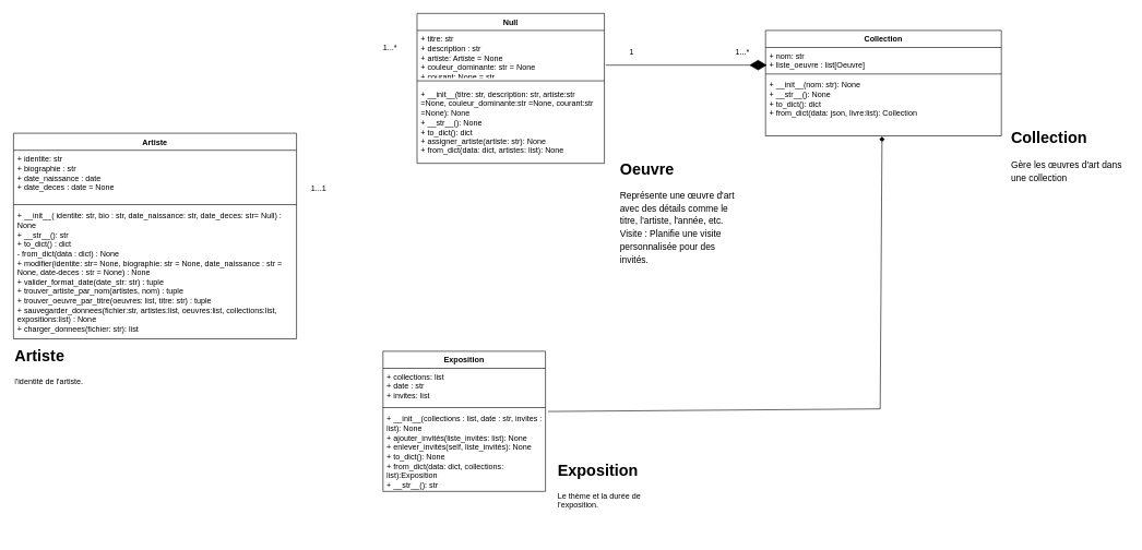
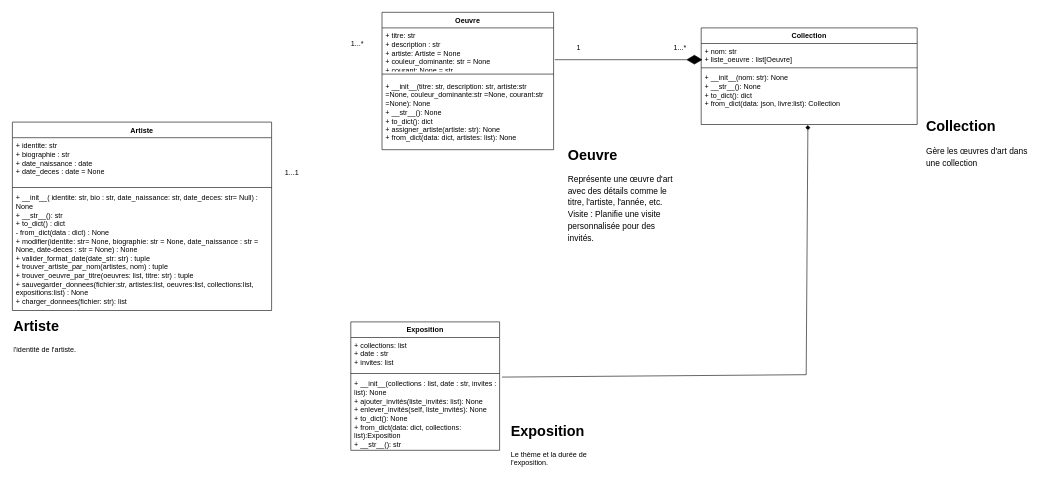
- <mxCell id="2" value="Null" style="swimlane;fontStyle=1;align=center;verticalAlign=top;childLayout=stackLayout;horizontal=1;startSize=26;horizontalStack=0;resizeParent=1;resizeParentMax=0;resizeLast=0;collapsible=1;marginBottom=0;whiteSpace=wrap;html=1;" parent="1" vertex="1"><mxGeometry x="636" y="20" width="286" height="229" as="geometry" /></mxCell>
+ <mxCell id="2" value="Oeuvre" style="swimlane;fontStyle=1;align=center;verticalAlign=top;childLayout=stackLayout;horizontal=1;startSize=26;horizontalStack=0;resizeParent=1;resizeParentMax=0;resizeLast=0;collapsible=1;marginBottom=0;whiteSpace=wrap;html=1;" parent="1" vertex="1"><mxGeometry x="636" y="20" width="286" height="229" as="geometry" /></mxCell>
